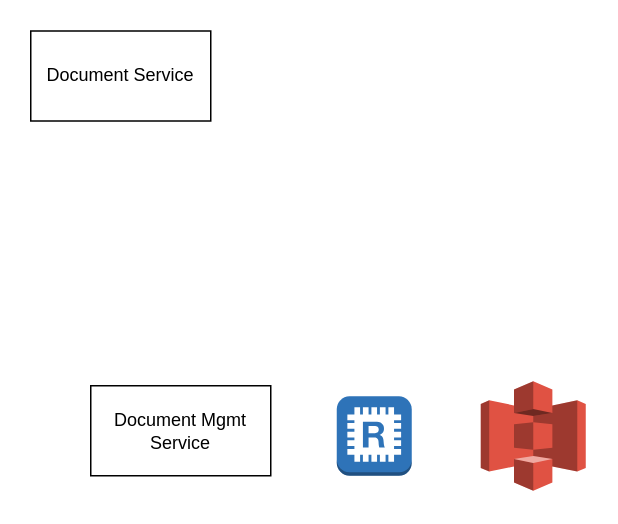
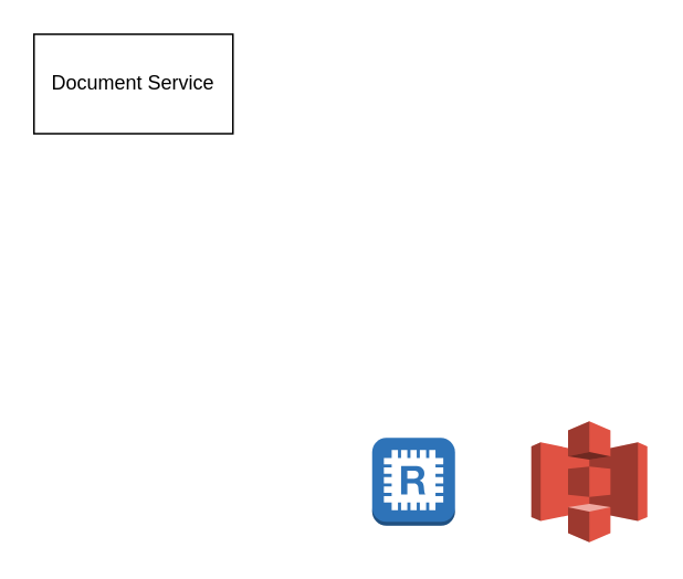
- <mxCell id="5" value="Document Mgmt Service" style="rounded=0;whiteSpace=wrap;html=1;" vertex="1" parent="1"><mxGeometry x="60" y="256.5" width="120" height="60" as="geometry" /></mxCell>
